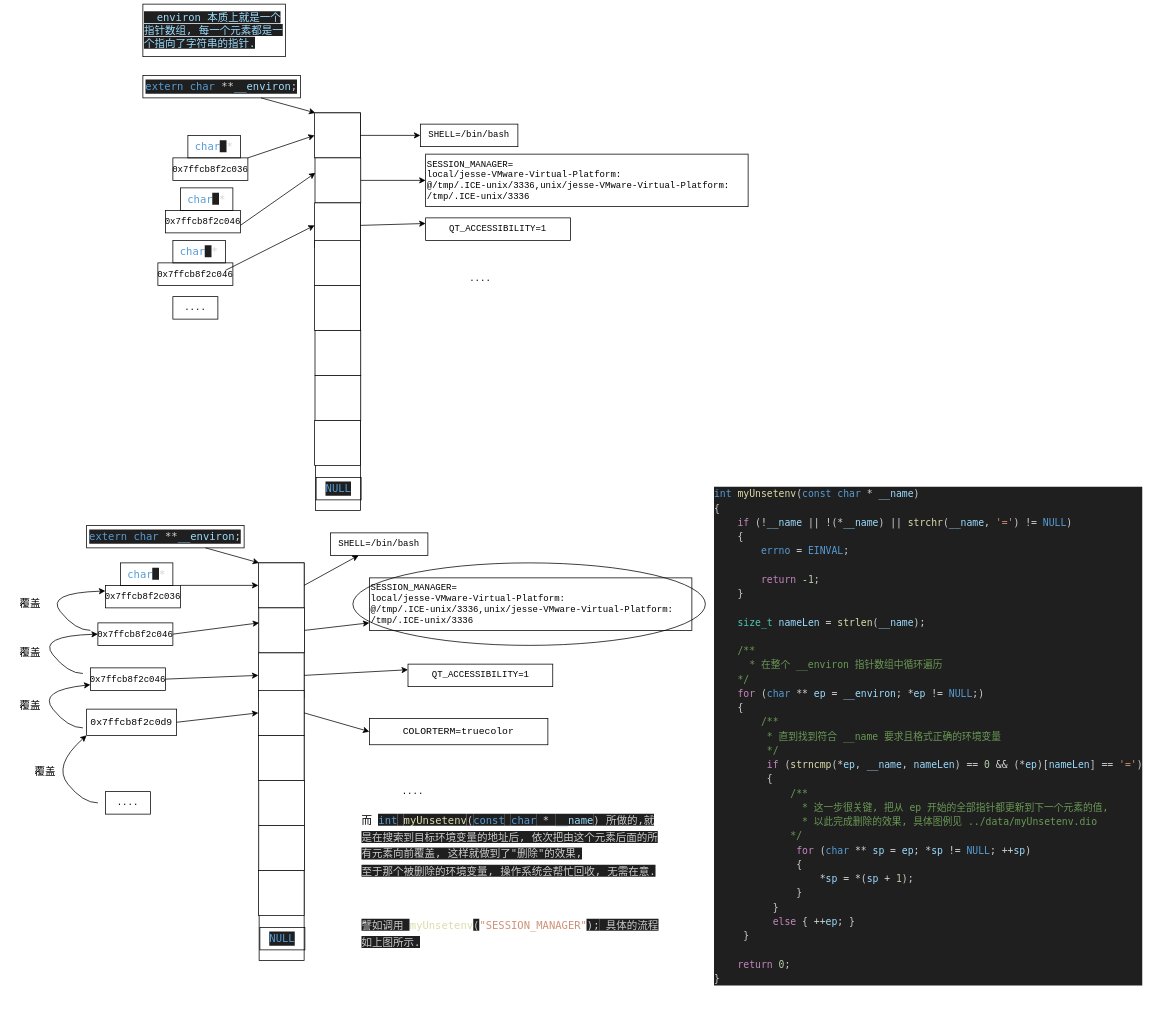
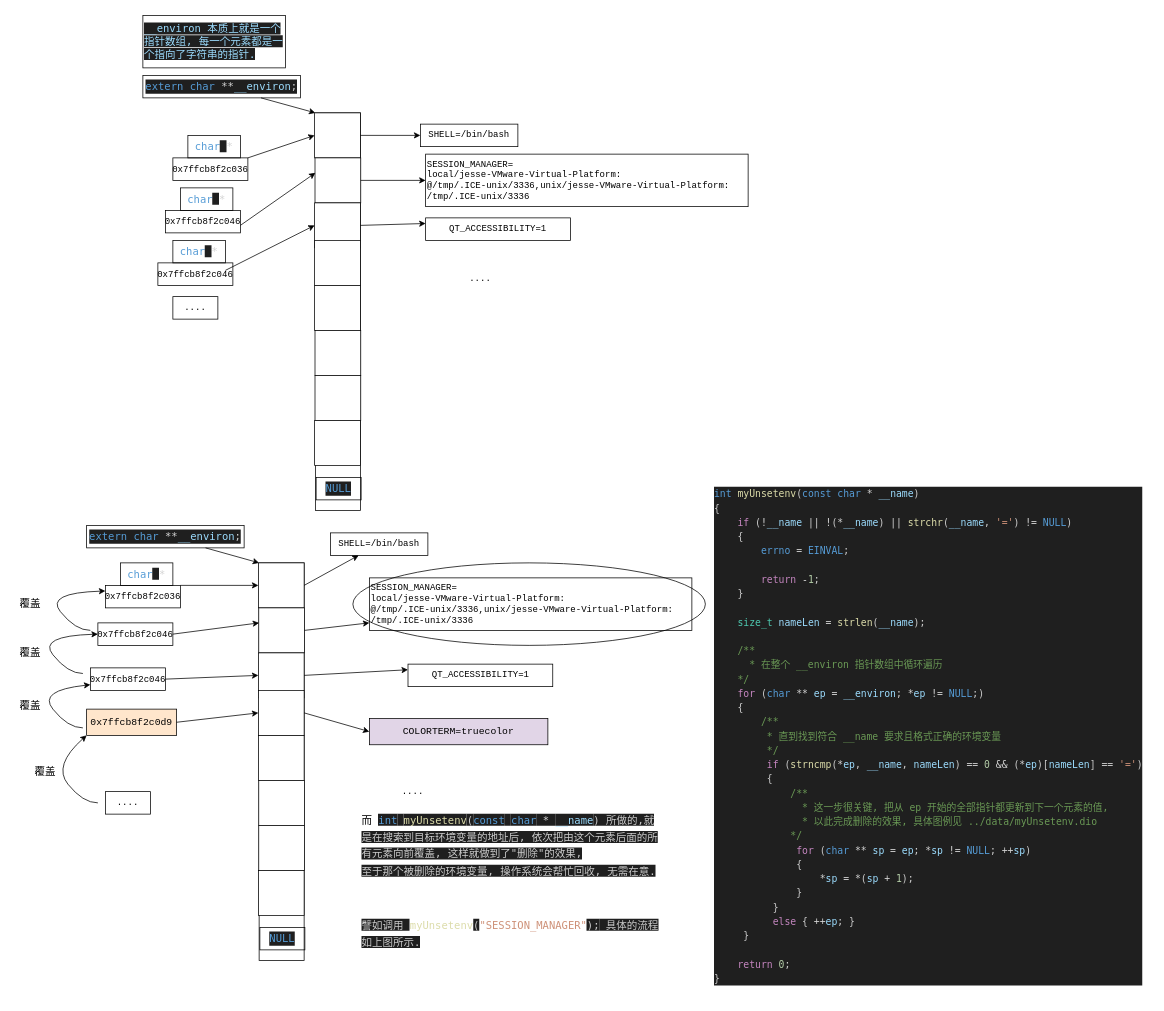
- <mxCell id="15" value="&lt;span style=&quot;color: rgb(156, 220, 254); font-family: Consolas, 微软雅黑, monospace, &amp;quot;Droid Sans Mono&amp;quot;, &amp;quot;monospace&amp;quot;, monospace; font-size: 14px; background-color: rgb(31, 31, 31);&quot;&gt;__environ 本质上就是一个指针数组, 每一个元素都是一个指向了字符串的指针.&lt;/span&gt;" style="text;html=1;strokeColor=default;fillColor=none;align=left;verticalAlign=middle;whiteSpace=wrap;rounded=0;" vertex="1" parent="1"><mxGeometry x="190" y="5" width="190" height="70" as="geometry" /></mxCell>
+ <mxCell id="15" value="&lt;span style=&quot;color: rgb(156, 220, 254); font-family: Consolas, 微软雅黑, monospace, &amp;quot;Droid Sans Mono&amp;quot;, &amp;quot;monospace&amp;quot;, monospace; font-size: 14px; background-color: rgb(31, 31, 31);&quot;&gt;__environ 本质上就是一个指针数组, 每一个元素都是一个指向了字符串的指针.&lt;/span&gt;" style="text;html=1;strokeColor=default;fillColor=none;align=left;verticalAlign=middle;whiteSpace=wrap;rounded=0;" vertex="1" parent="1"><mxGeometry x="190" y="20" width="190" height="70" as="geometry" /></mxCell>
- <mxCell id="62" value="0x7ffcb8f2c0d9&lt;span style=&quot;&quot;&gt;&#09;&lt;/span&gt;" style="rounded=0;whiteSpace=wrap;html=1;sketch=0;strokeColor=default;fontFamily=Courier New;fontSize=13;" vertex="1" parent="1"><mxGeometry x="115" y="945" width="120" height="35" as="geometry" /></mxCell>
+ <mxCell id="62" value="0x7ffcb8f2c0d9&lt;span style=&quot;&quot;&gt;&#09;&lt;/span&gt;" style="rounded=0;whiteSpace=wrap;html=1;sketch=0;strokeColor=default;fontFamily=Courier New;fontSize=13;fillColor=#ffe6cc;" vertex="1" parent="1"><mxGeometry x="115" y="945" width="120" height="35" as="geometry" /></mxCell>
- <mxCell id="63" value="COLORTERM=truecolor" style="rounded=0;whiteSpace=wrap;html=1;sketch=0;strokeColor=default;fontFamily=Courier New;fontSize=13;" vertex="1" parent="1"><mxGeometry x="492" y="957.5" width="238" height="35" as="geometry" /></mxCell>
+ <mxCell id="63" value="COLORTERM=truecolor" style="rounded=0;whiteSpace=wrap;html=1;sketch=0;strokeColor=default;fontFamily=Courier New;fontSize=13;fillColor=#e1d5e7;" vertex="1" parent="1"><mxGeometry x="492" y="957.5" width="238" height="35" as="geometry" /></mxCell>
